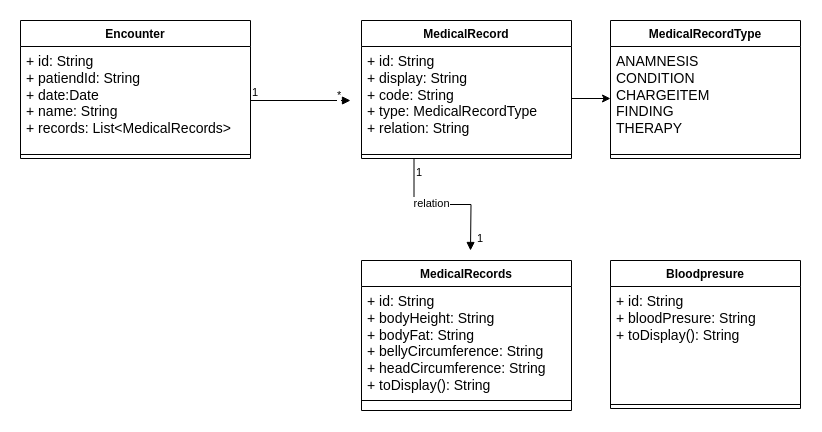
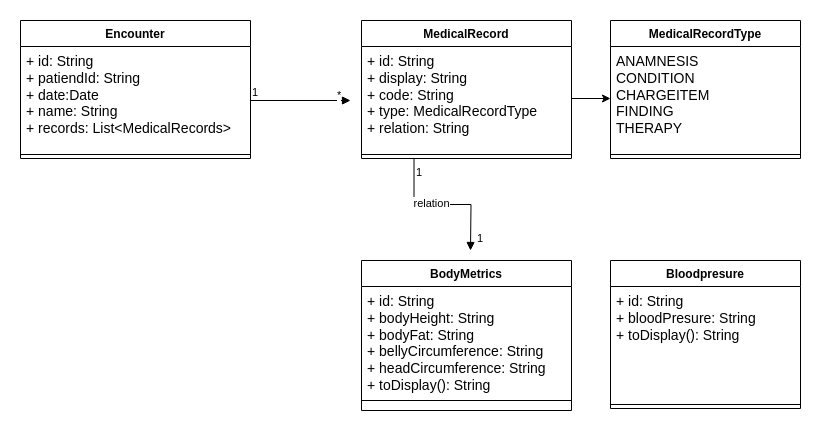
- <mxCell id="11" value="MedicalRecords" style="swimlane;fontStyle=1;align=center;verticalAlign=top;childLayout=stackLayout;horizontal=1;startSize=26;horizontalStack=0;resizeParent=1;resizeParentMax=0;resizeLast=0;collapsible=1;marginBottom=0;whiteSpace=wrap;html=1;" parent="1" vertex="1"><mxGeometry x="361" y="260" width="210" height="150" as="geometry" /></mxCell>
+ <mxCell id="11" value="BodyMetrics" style="swimlane;fontStyle=1;align=center;verticalAlign=top;childLayout=stackLayout;horizontal=1;startSize=26;horizontalStack=0;resizeParent=1;resizeParentMax=0;resizeLast=0;collapsible=1;marginBottom=0;whiteSpace=wrap;html=1;" parent="1" vertex="1"><mxGeometry x="361" y="260" width="210" height="150" as="geometry" /></mxCell>
